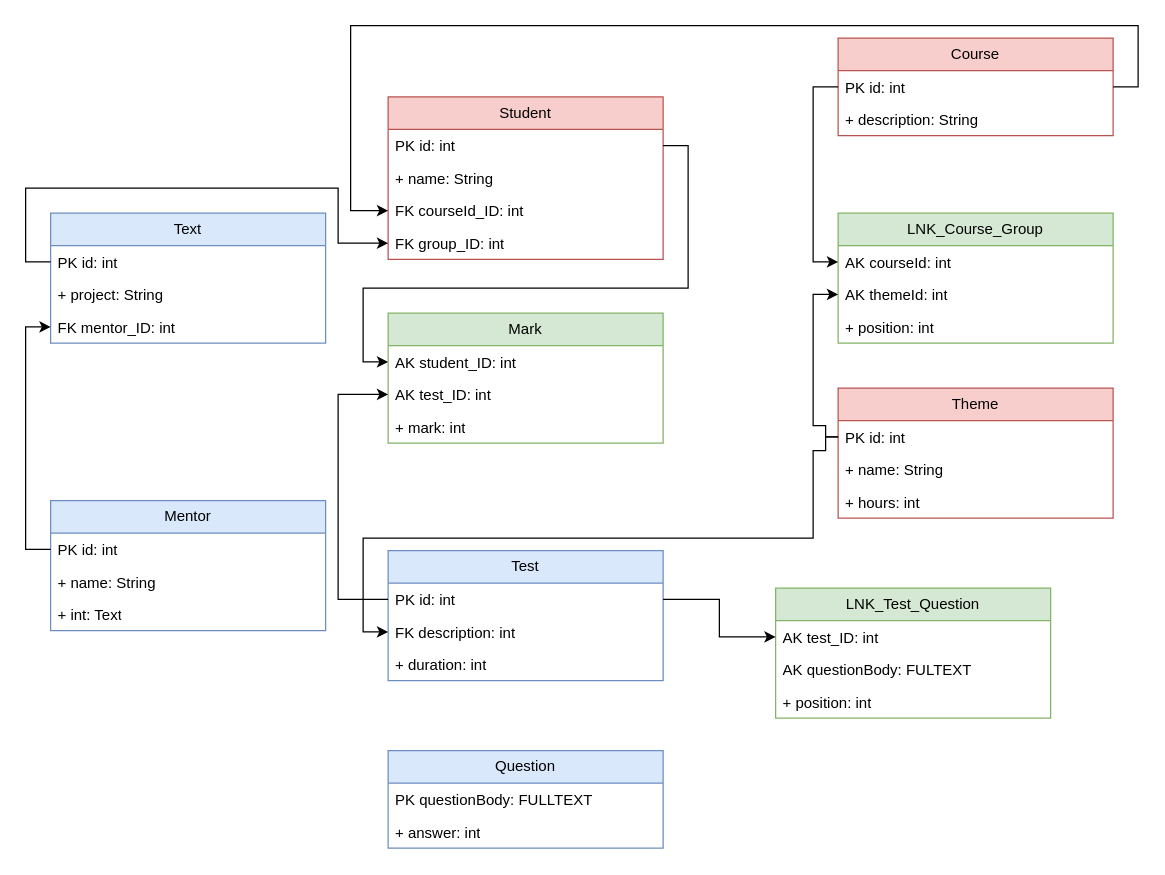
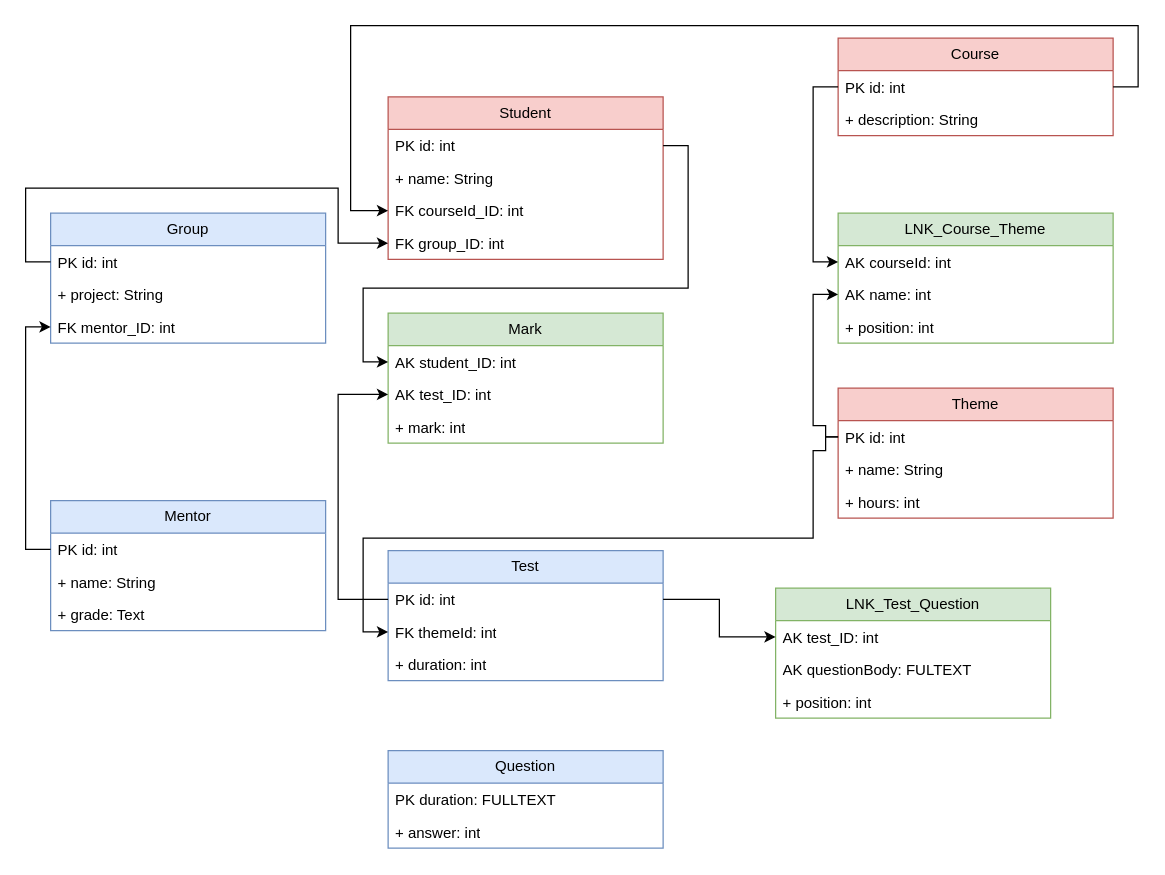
- <mxCell id="33" value="Text" style="swimlane;fontStyle=0;childLayout=stackLayout;horizontal=1;startSize=26;fillColor=#dae8fc;horizontalStack=0;resizeParent=1;resizeParentMax=0;resizeLast=0;collapsible=1;marginBottom=0;whiteSpace=wrap;html=1;strokeColor=#6c8ebf;" vertex="1" parent="1"><mxGeometry x="40" y="170" width="220" height="104" as="geometry" /></mxCell>
+ <mxCell id="33" value="Group" style="swimlane;fontStyle=0;childLayout=stackLayout;horizontal=1;startSize=26;fillColor=#dae8fc;horizontalStack=0;resizeParent=1;resizeParentMax=0;resizeLast=0;collapsible=1;marginBottom=0;whiteSpace=wrap;html=1;strokeColor=#6c8ebf;" vertex="1" parent="1"><mxGeometry x="40" y="170" width="220" height="104" as="geometry" /></mxCell>
- <mxCell id="18" value="LNK_Course_Group" style="swimlane;fontStyle=0;childLayout=stackLayout;horizontal=1;startSize=26;fillColor=#d5e8d4;horizontalStack=0;resizeParent=1;resizeParentMax=0;resizeLast=0;collapsible=1;marginBottom=0;whiteSpace=wrap;html=1;strokeColor=#82b366;" vertex="1" parent="1"><mxGeometry x="670" y="170" width="220" height="104" as="geometry" /></mxCell>
+ <mxCell id="18" value="LNK_Course_Theme" style="swimlane;fontStyle=0;childLayout=stackLayout;horizontal=1;startSize=26;fillColor=#d5e8d4;horizontalStack=0;resizeParent=1;resizeParentMax=0;resizeLast=0;collapsible=1;marginBottom=0;whiteSpace=wrap;html=1;strokeColor=#82b366;" vertex="1" parent="1"><mxGeometry x="670" y="170" width="220" height="104" as="geometry" /></mxCell>
- <mxCell id="20" value="AK themeId: int" style="text;strokeColor=none;fillColor=none;align=left;verticalAlign=top;spacingLeft=4;spacingRight=4;overflow=hidden;rotatable=0;points=[[0,0.5],[1,0.5]];portConstraint=eastwest;whiteSpace=wrap;html=1;" vertex="1" parent="18"><mxGeometry y="52" width="220" height="26" as="geometry" /></mxCell>
+ <mxCell id="20" value="AK name: int" style="text;strokeColor=none;fillColor=none;align=left;verticalAlign=top;spacingLeft=4;spacingRight=4;overflow=hidden;rotatable=0;points=[[0,0.5],[1,0.5]];portConstraint=eastwest;whiteSpace=wrap;html=1;" vertex="1" parent="18"><mxGeometry y="52" width="220" height="26" as="geometry" /></mxCell>
- <mxCell id="40" value="+ int: Text" style="text;strokeColor=none;fillColor=none;align=left;verticalAlign=top;spacingLeft=4;spacingRight=4;overflow=hidden;rotatable=0;points=[[0,0.5],[1,0.5]];portConstraint=eastwest;whiteSpace=wrap;html=1;" vertex="1" parent="37"><mxGeometry y="78" width="220" height="26" as="geometry" /></mxCell>
+ <mxCell id="40" value="+ grade: Text" style="text;strokeColor=none;fillColor=none;align=left;verticalAlign=top;spacingLeft=4;spacingRight=4;overflow=hidden;rotatable=0;points=[[0,0.5],[1,0.5]];portConstraint=eastwest;whiteSpace=wrap;html=1;" vertex="1" parent="37"><mxGeometry y="78" width="220" height="26" as="geometry" /></mxCell>
- <mxCell id="24" value="FK description: int" style="text;strokeColor=none;fillColor=none;align=left;verticalAlign=top;spacingLeft=4;spacingRight=4;overflow=hidden;rotatable=0;points=[[0,0.5],[1,0.5]];portConstraint=eastwest;whiteSpace=wrap;html=1;" vertex="1" parent="22"><mxGeometry y="52" width="220" height="26" as="geometry" /></mxCell>
+ <mxCell id="24" value="FK themeId: int" style="text;strokeColor=none;fillColor=none;align=left;verticalAlign=top;spacingLeft=4;spacingRight=4;overflow=hidden;rotatable=0;points=[[0,0.5],[1,0.5]];portConstraint=eastwest;whiteSpace=wrap;html=1;" vertex="1" parent="22"><mxGeometry y="52" width="220" height="26" as="geometry" /></mxCell>
- <mxCell id="31" value="PK questionBody: FULLTEXT" style="text;strokeColor=none;fillColor=none;align=left;verticalAlign=top;spacingLeft=4;spacingRight=4;overflow=hidden;rotatable=0;points=[[0,0.5],[1,0.5]];portConstraint=eastwest;whiteSpace=wrap;html=1;" vertex="1" parent="30"><mxGeometry y="26" width="220" height="26" as="geometry" /></mxCell>
+ <mxCell id="31" value="PK duration: FULLTEXT" style="text;strokeColor=none;fillColor=none;align=left;verticalAlign=top;spacingLeft=4;spacingRight=4;overflow=hidden;rotatable=0;points=[[0,0.5],[1,0.5]];portConstraint=eastwest;whiteSpace=wrap;html=1;" vertex="1" parent="30"><mxGeometry y="26" width="220" height="26" as="geometry" /></mxCell>
